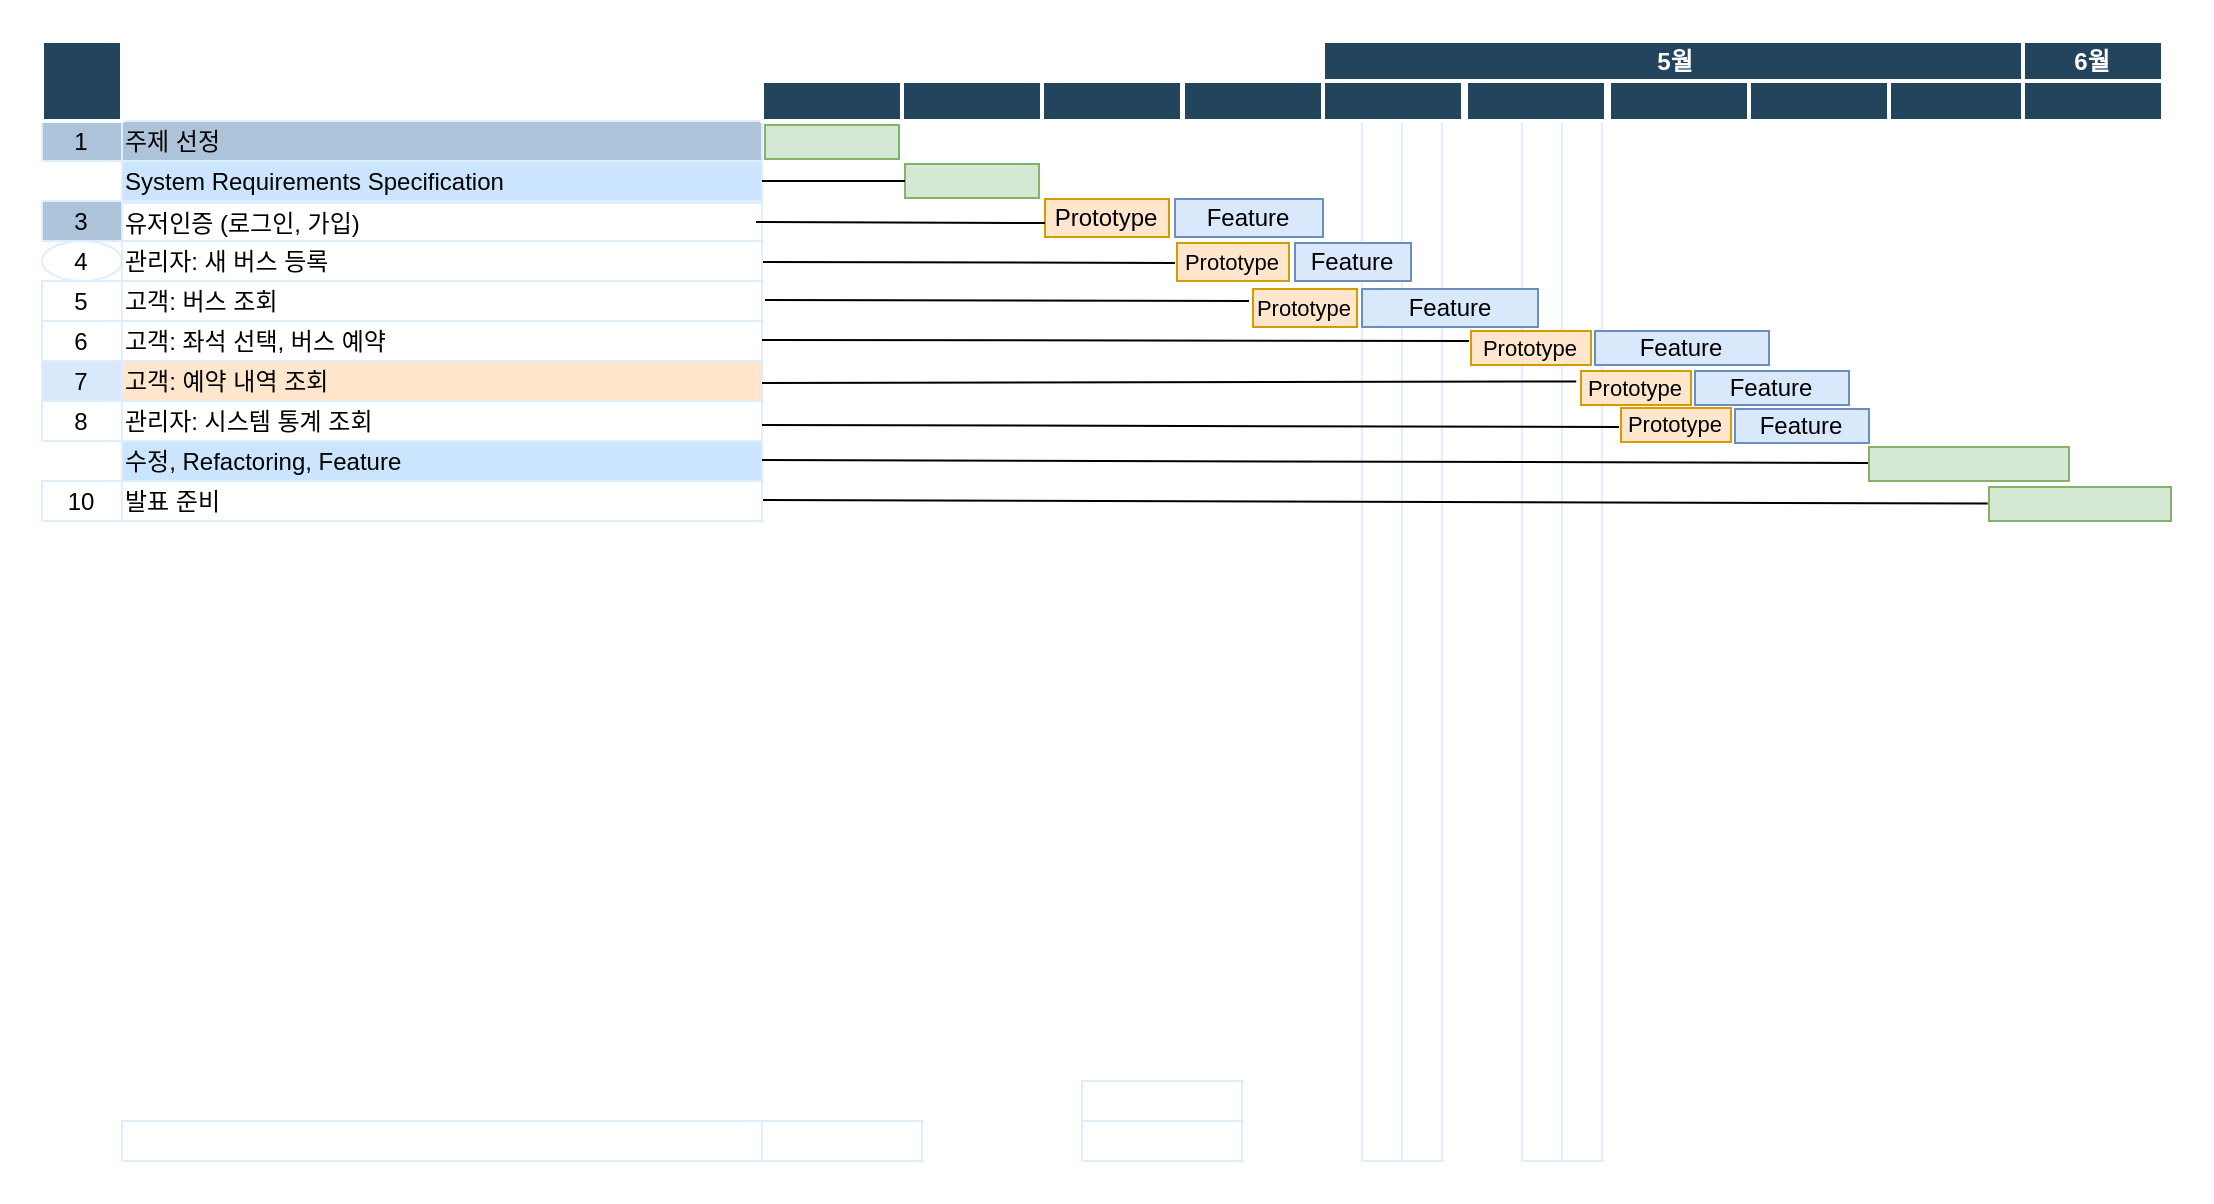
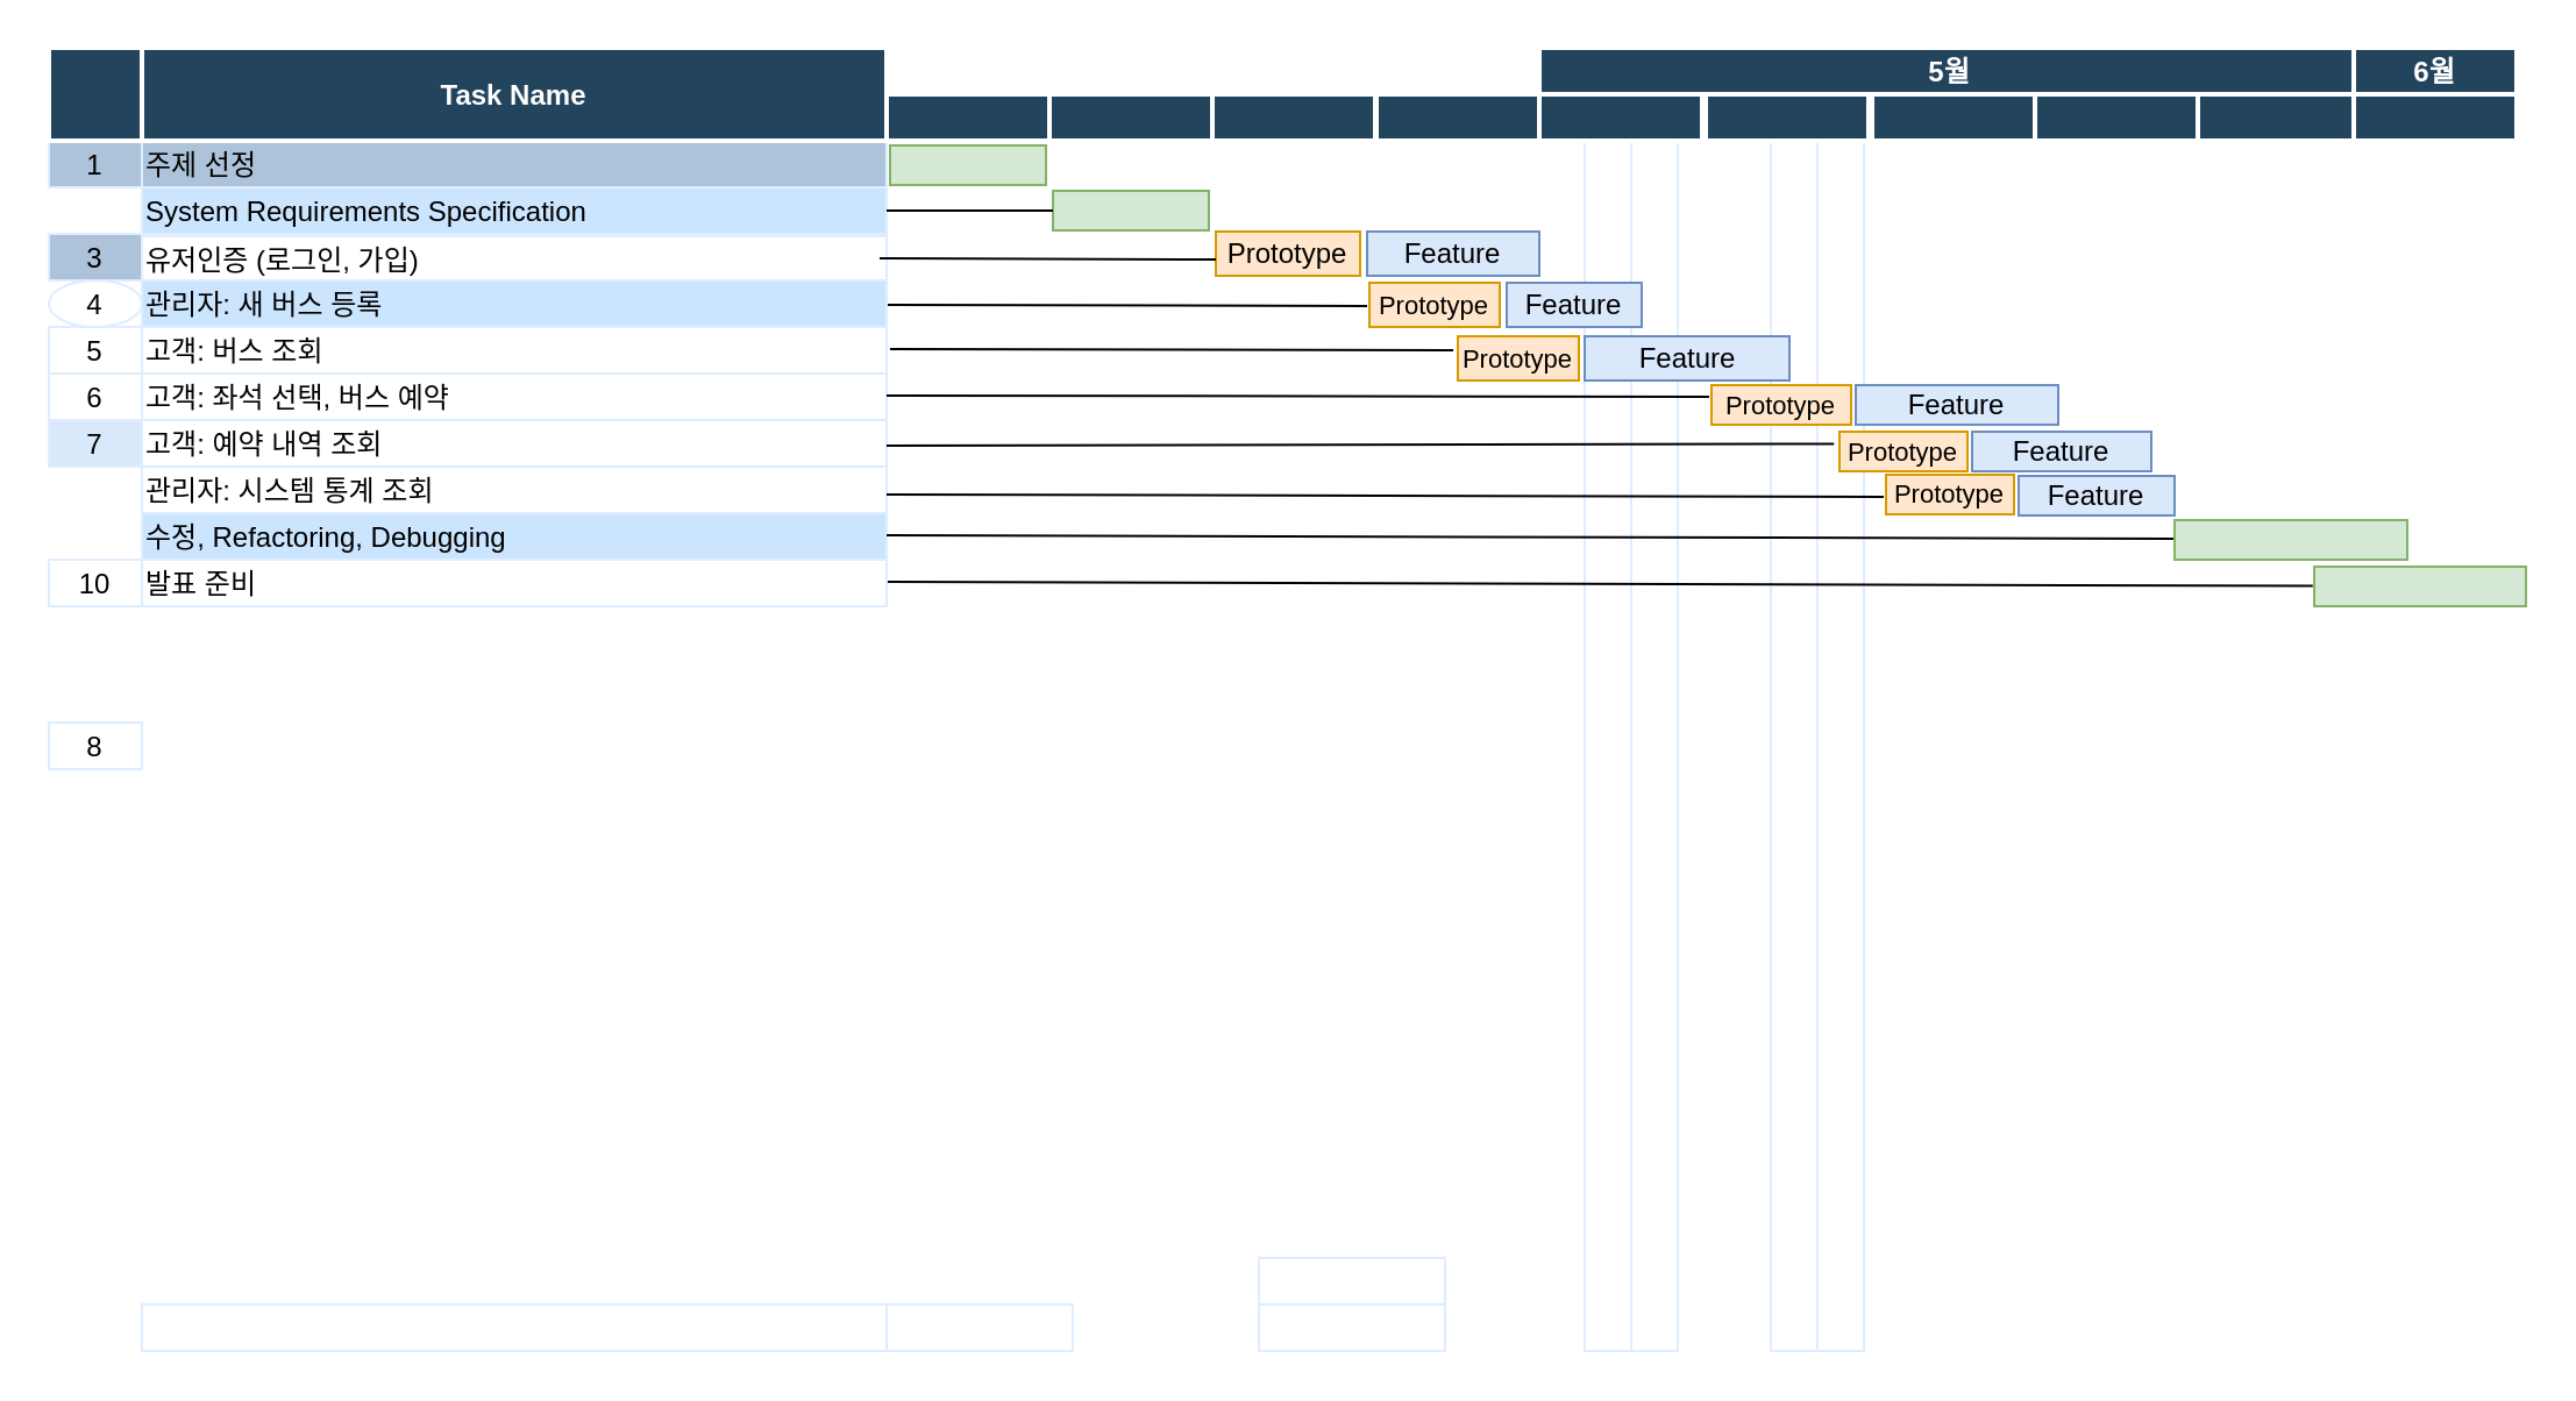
+ <mxCell id="28" value="Task Name" style="fillColor=#23445D;strokeColor=#FFFFFF;strokeWidth=2;fontColor=#FFFFFF;fontStyle=1" parent="1" vertex="1"><mxGeometry x="60.5" y="20" width="320" height="40" as="geometry" /></mxCell>
- <mxCell id="8" value="관리자: 새 버스 등록" style="align=left;strokeColor=#DEEDFF" parent="1" vertex="1"><mxGeometry x="60.5" y="120" width="320" height="20" as="geometry" /></mxCell>
+ <mxCell id="8" value="관리자: 새 버스 등록" style="align=left;strokeColor=#DEEDFF;fillColor=#cce5ff;" parent="1" vertex="1"><mxGeometry x="60.5" y="120" width="320" height="20" as="geometry" /></mxCell>
- <mxCell id="14" value="고객: 예약 내역 조회" style="align=left;strokeColor=#DEEDFF;fillColor=#ffe6cc;" parent="1" vertex="1"><mxGeometry x="60.5" y="180" width="320.0" height="20" as="geometry" /></mxCell>
+ <mxCell id="14" value="고객: 예약 내역 조회" style="align=left;strokeColor=#DEEDFF" parent="1" vertex="1"><mxGeometry x="60.5" y="180" width="320.0" height="20" as="geometry" /></mxCell>
- <mxCell id="15" value="8" style="strokeColor=#DEEDFF" parent="1" vertex="1"><mxGeometry x="20.5" y="200" width="40" height="20" as="geometry" /></mxCell>
+ <mxCell id="15" value="8" style="strokeColor=#DEEDFF" parent="1" vertex="1"><mxGeometry x="20.5" y="310" width="40" height="20" as="geometry" /></mxCell>
- <mxCell id="17" value="수정, Refactoring, Feature " style="align=left;strokeColor=#DEEDFF;fillColor=#CCE5FF" parent="1" vertex="1"><mxGeometry x="60.5" y="220" width="320.0" height="20.0" as="geometry" /></mxCell>
+ <mxCell id="17" value="수정, Refactoring, Debugging " style="align=left;strokeColor=#DEEDFF;fillColor=#CCE5FF" parent="1" vertex="1"><mxGeometry x="60.5" y="220" width="320.0" height="20.0" as="geometry" /></mxCell>
